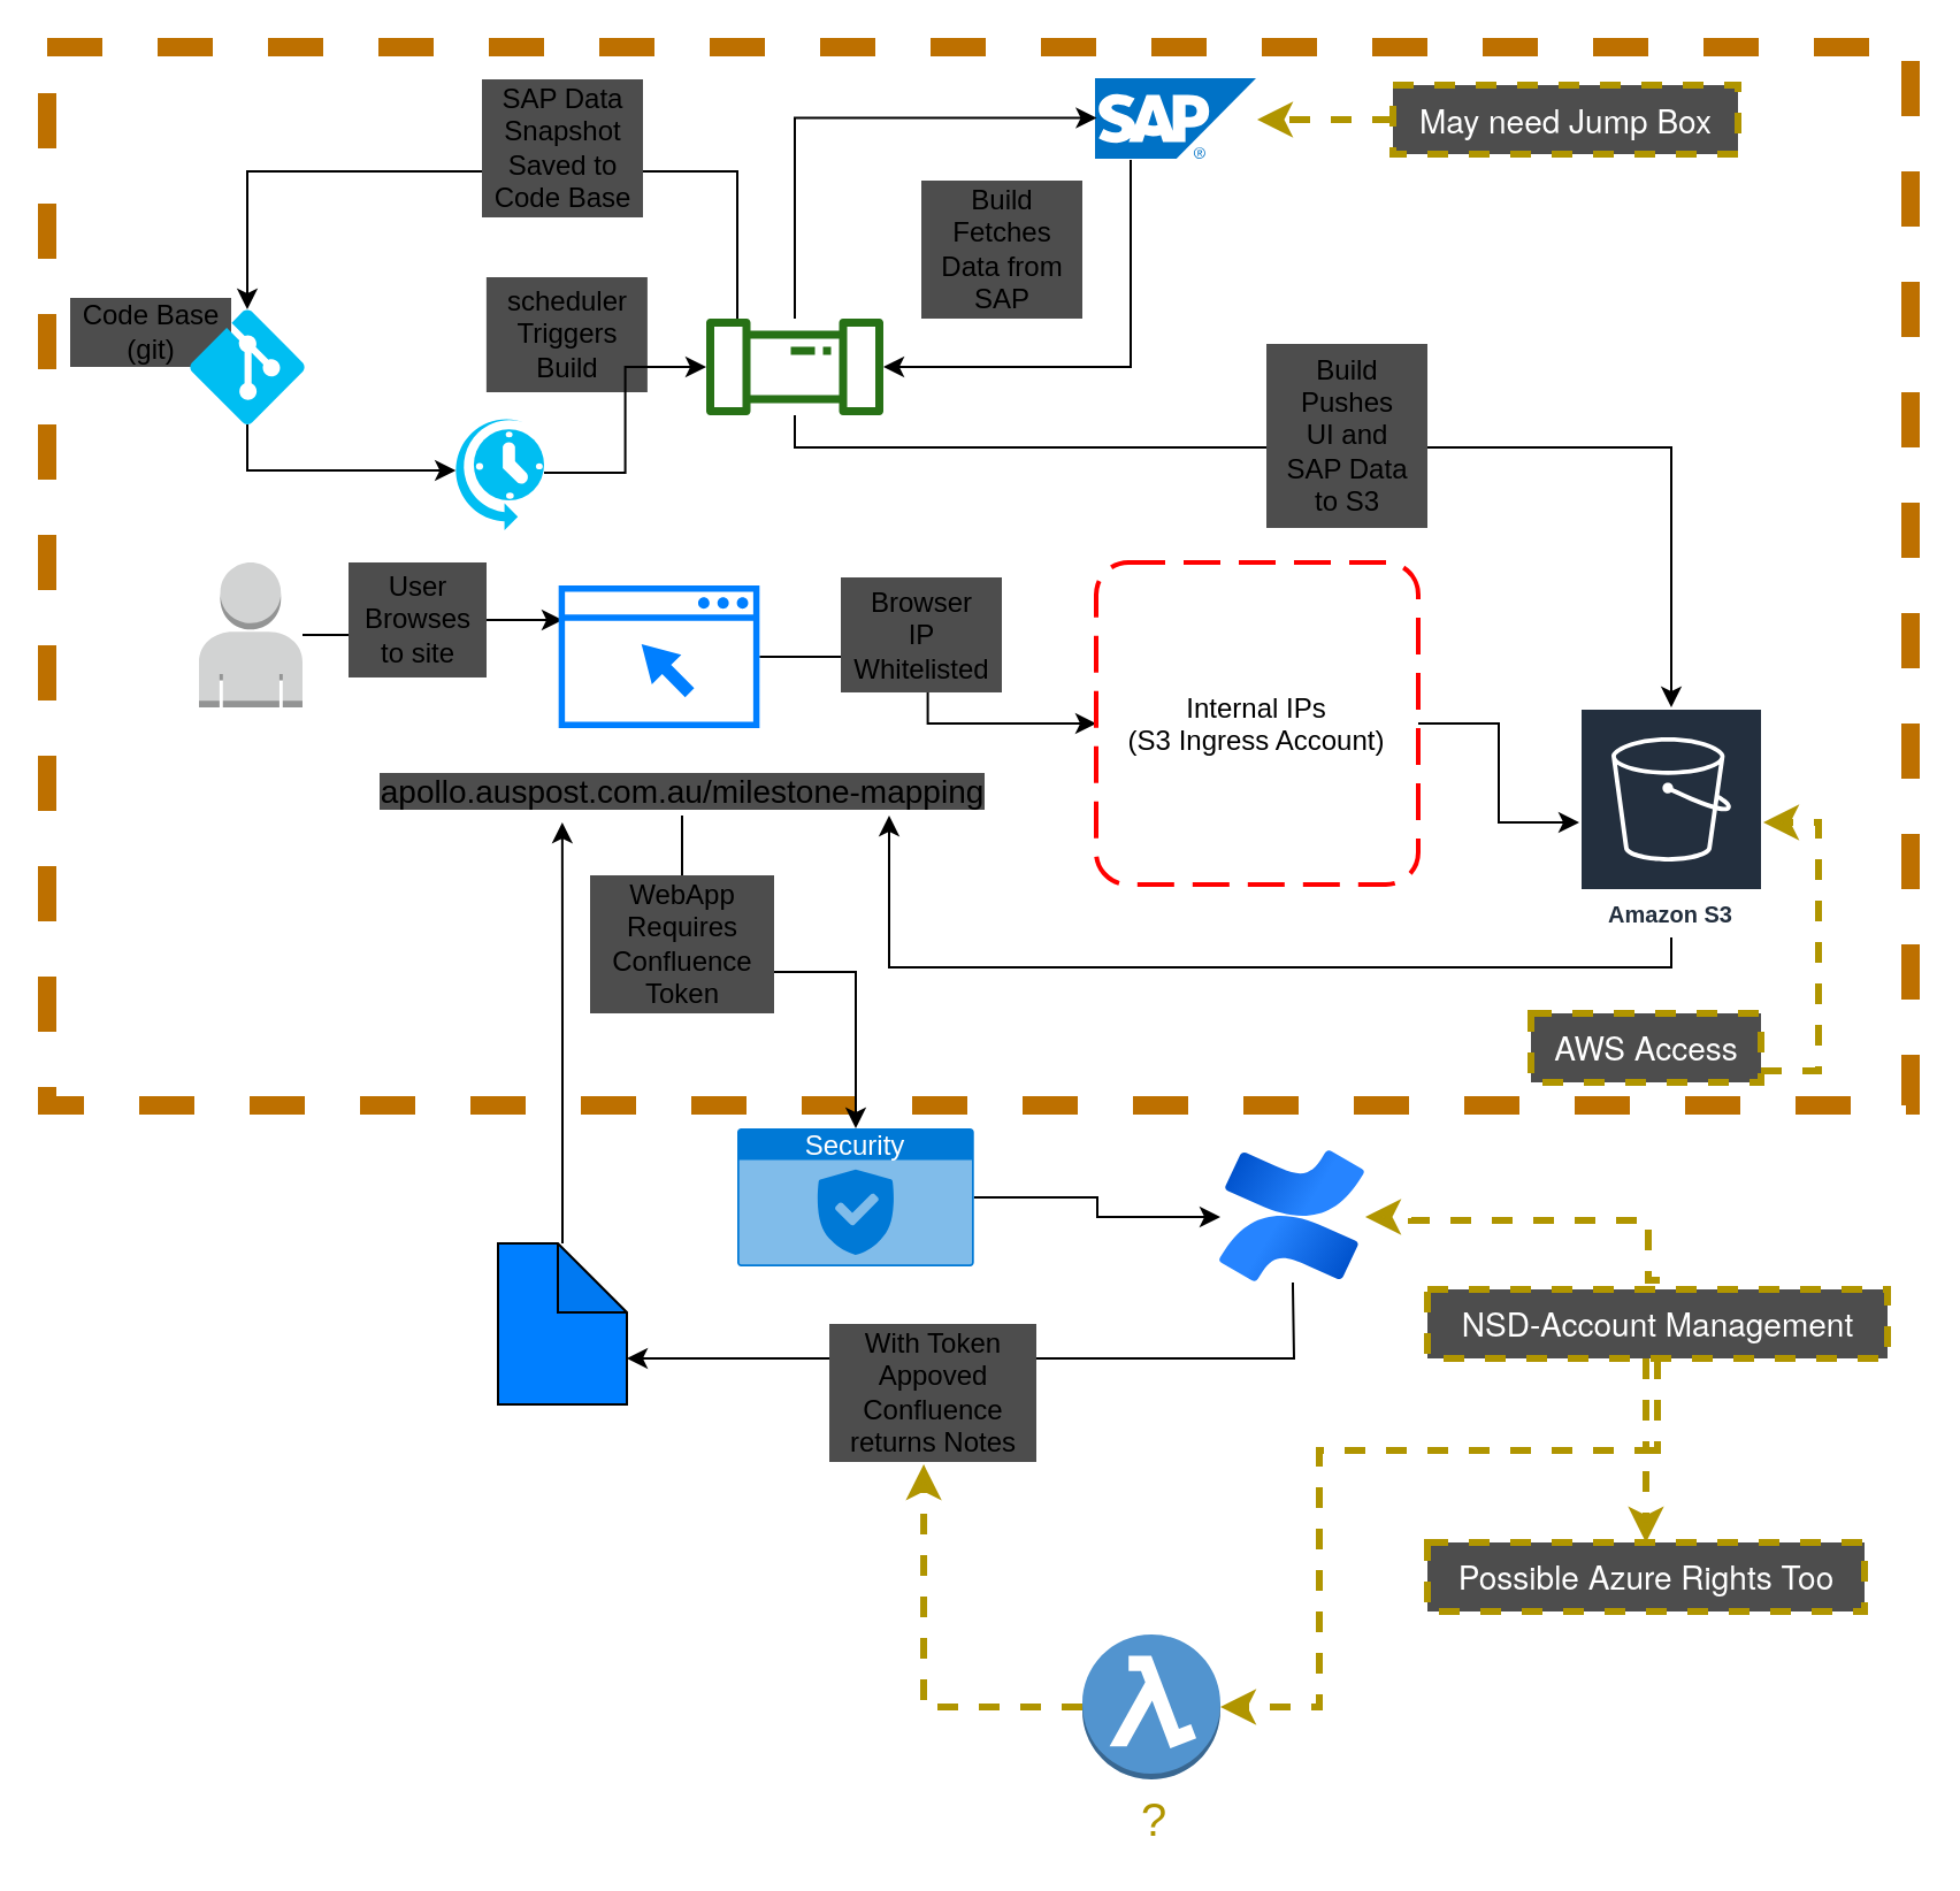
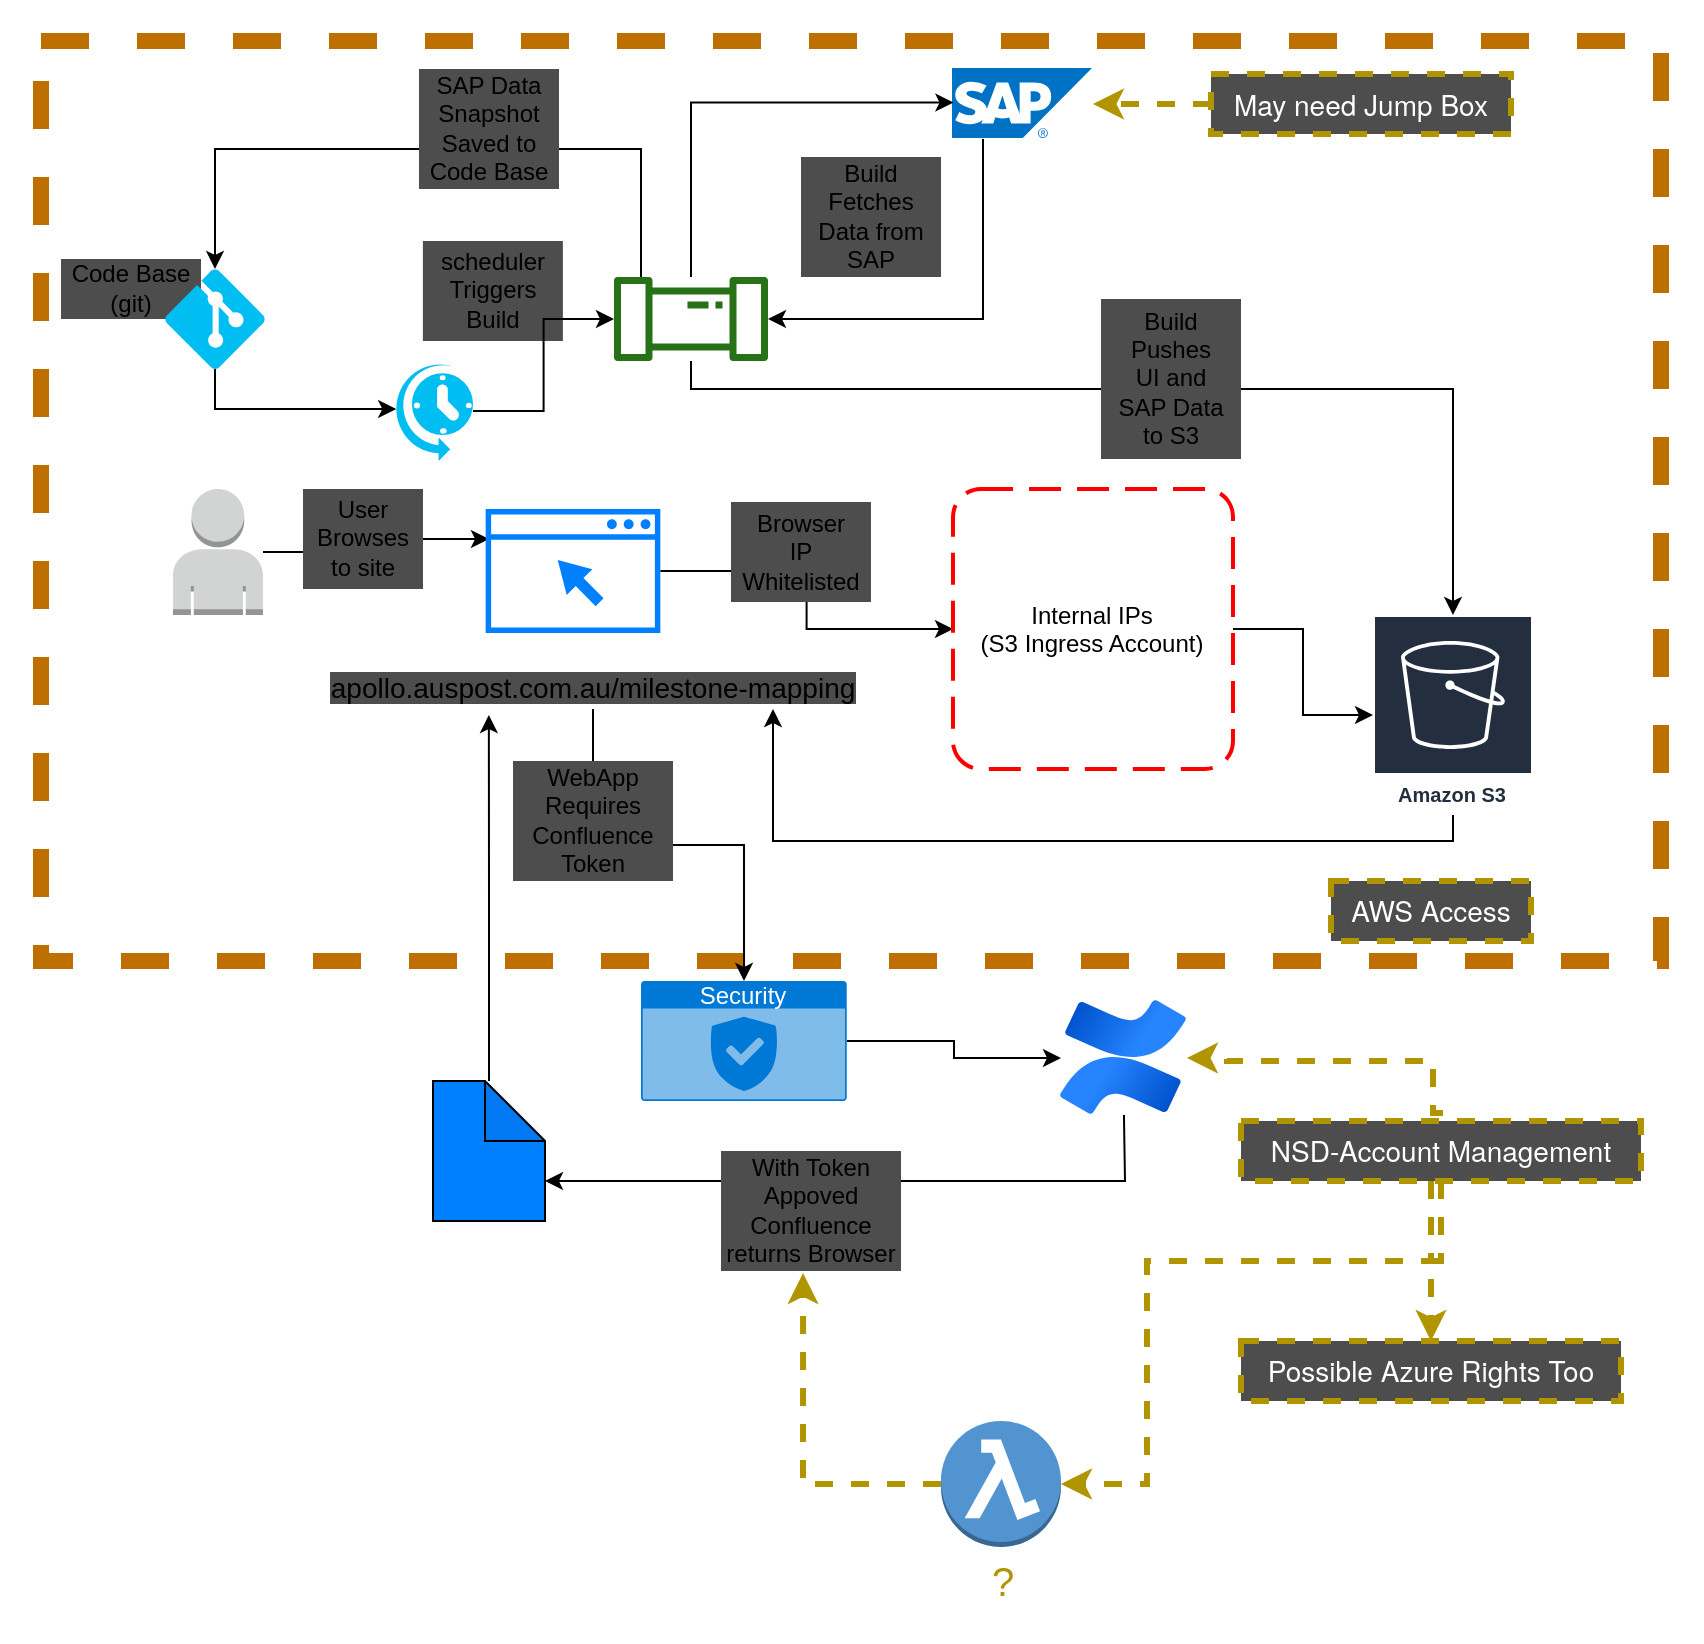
- <mxCell id="43" style="edgeStyle=orthogonalEdgeStyle;rounded=0;orthogonalLoop=1;jettySize=auto;html=1;fontSize=14;fillColor=#e3c800;strokeColor=#B09500;dashed=1;strokeWidth=3;" edge="1" parent="1" source="44" target="12"><mxGeometry relative="1" as="geometry"><Array as="points"><mxPoint x="790" y="465" /><mxPoint x="790" y="357" /></Array></mxGeometry></mxCell>
- <mxCell id="37" value="&lt;span style=&quot;background-color: rgb(77 , 77 , 77)&quot;&gt;With Token&lt;br&gt;Appoved&lt;br&gt;Confluence&lt;br&gt;returns Notes&lt;br&gt;&lt;/span&gt;" style="text;html=1;align=center;verticalAlign=middle;resizable=0;points=[];autosize=1;fillColor=#4D4D4D;" vertex="1" parent="1"><mxGeometry x="360" y="575" width="90" height="60" as="geometry" /></mxCell>
+ <mxCell id="37" value="&lt;span style=&quot;background-color: rgb(77 , 77 , 77)&quot;&gt;With Token&lt;br&gt;Appoved&lt;br&gt;Confluence&lt;br&gt;returns Browser&lt;br&gt;&lt;/span&gt;" style="text;html=1;align=center;verticalAlign=middle;resizable=0;points=[];autosize=1;fillColor=#4D4D4D;" vertex="1" parent="1"><mxGeometry x="360" y="575" width="90" height="60" as="geometry" /></mxCell>
